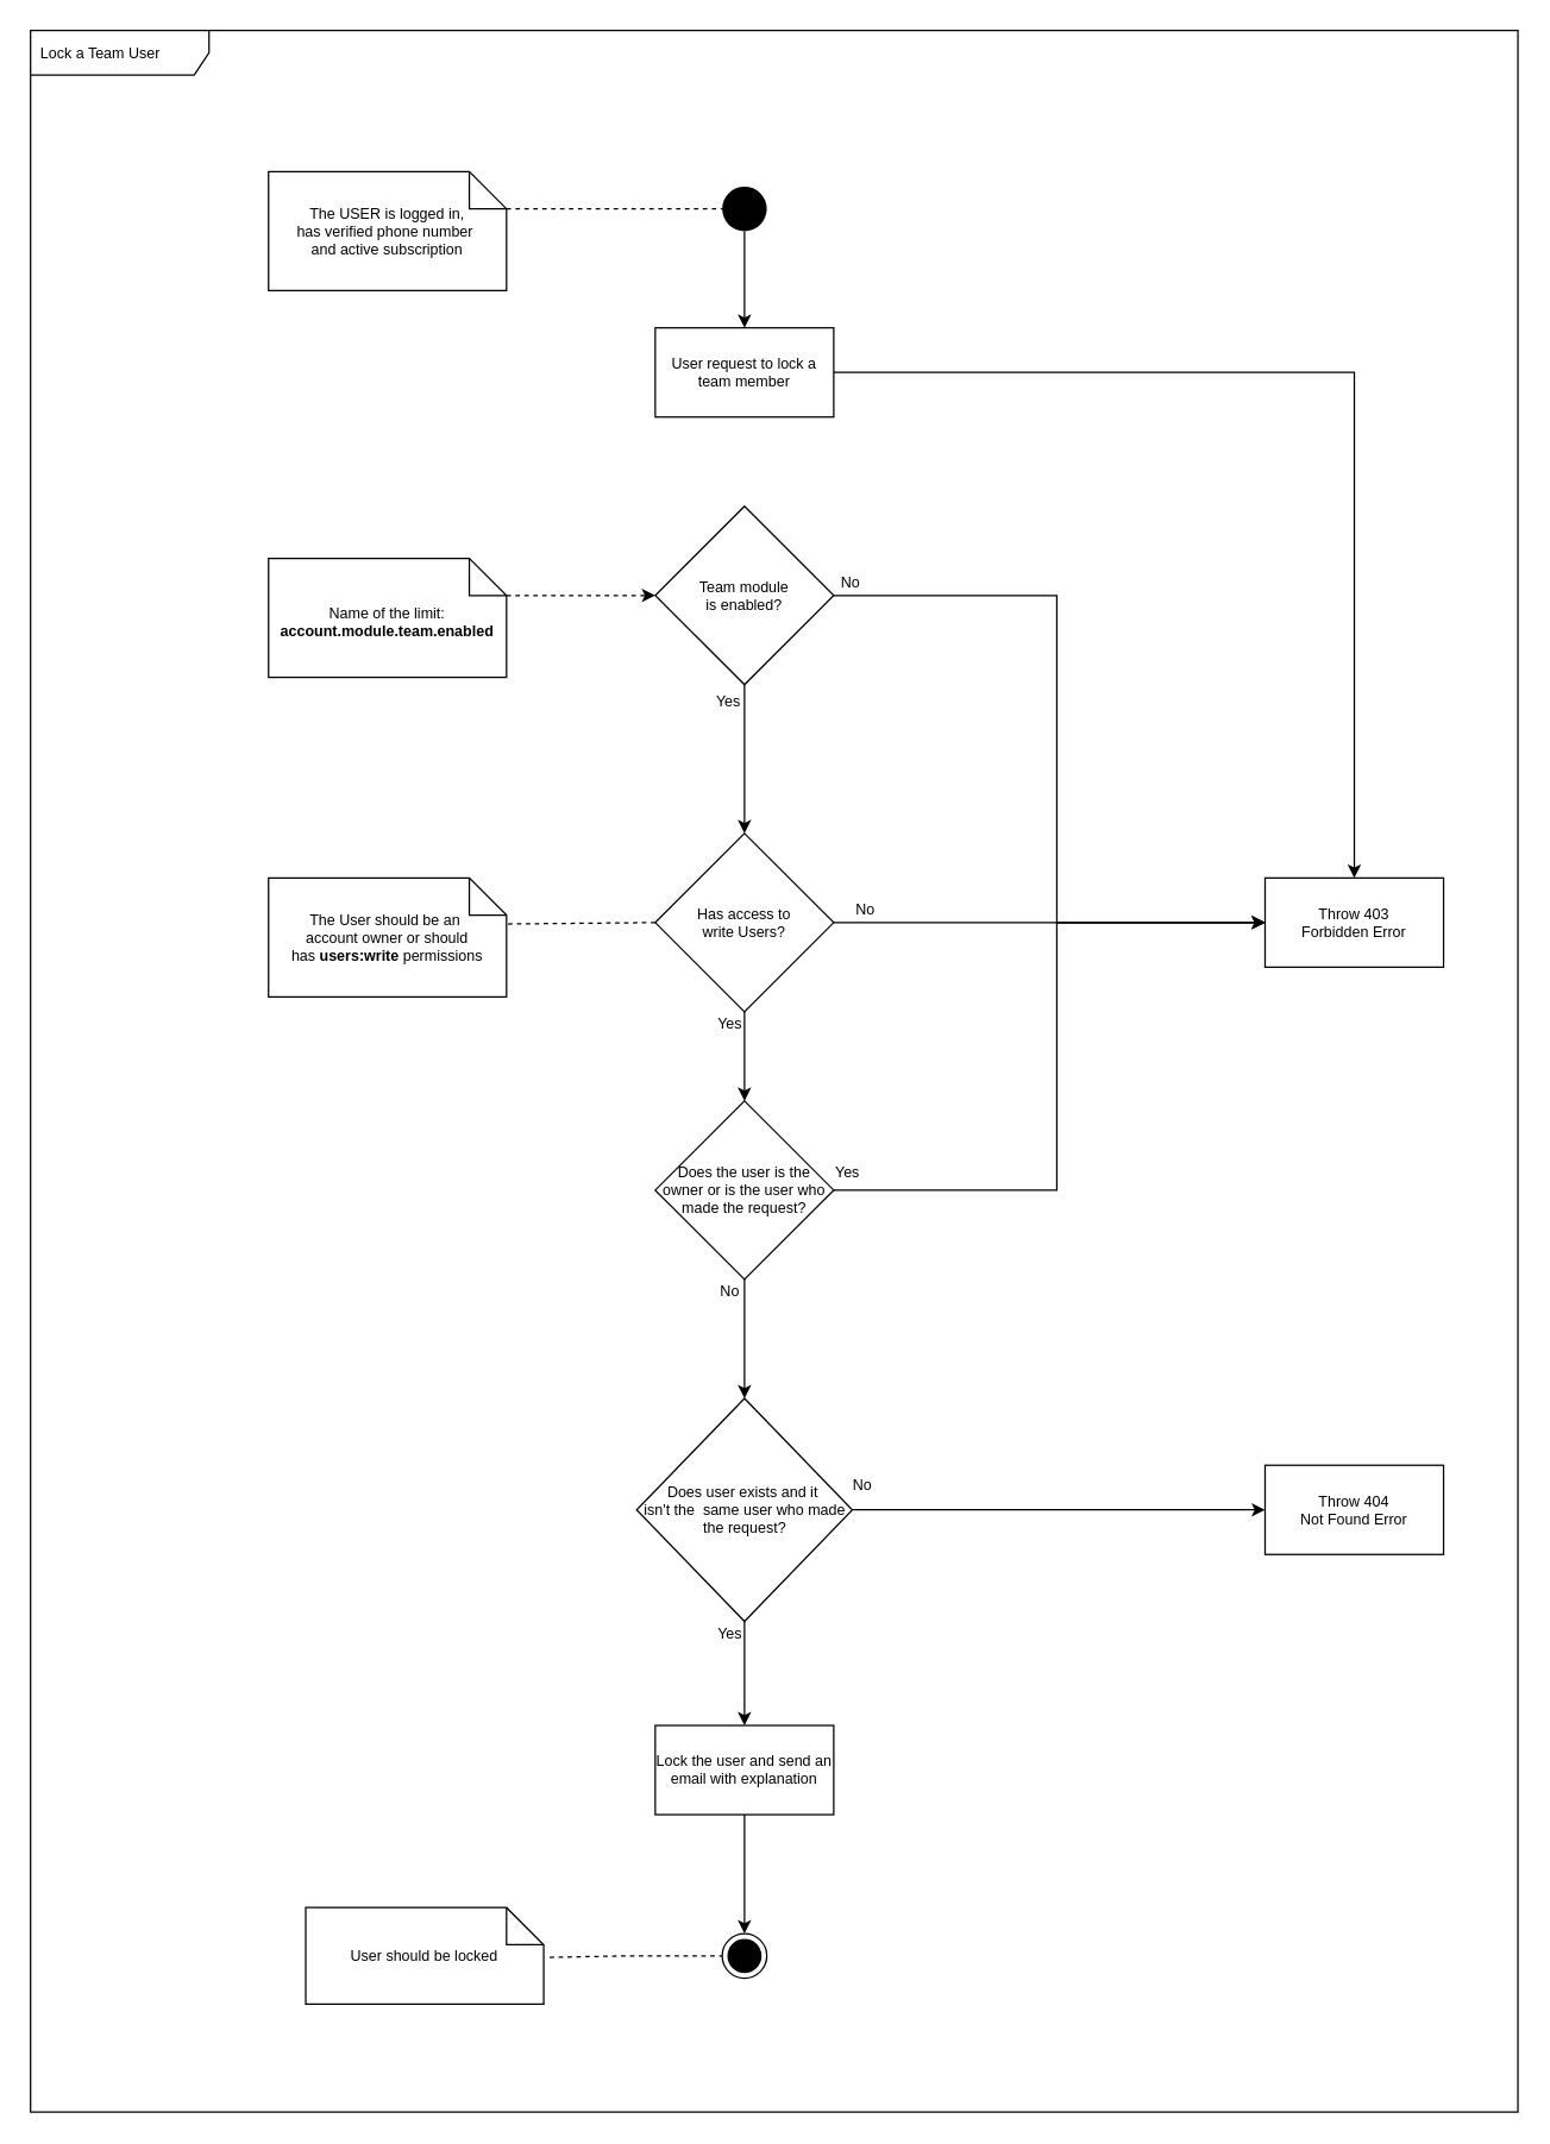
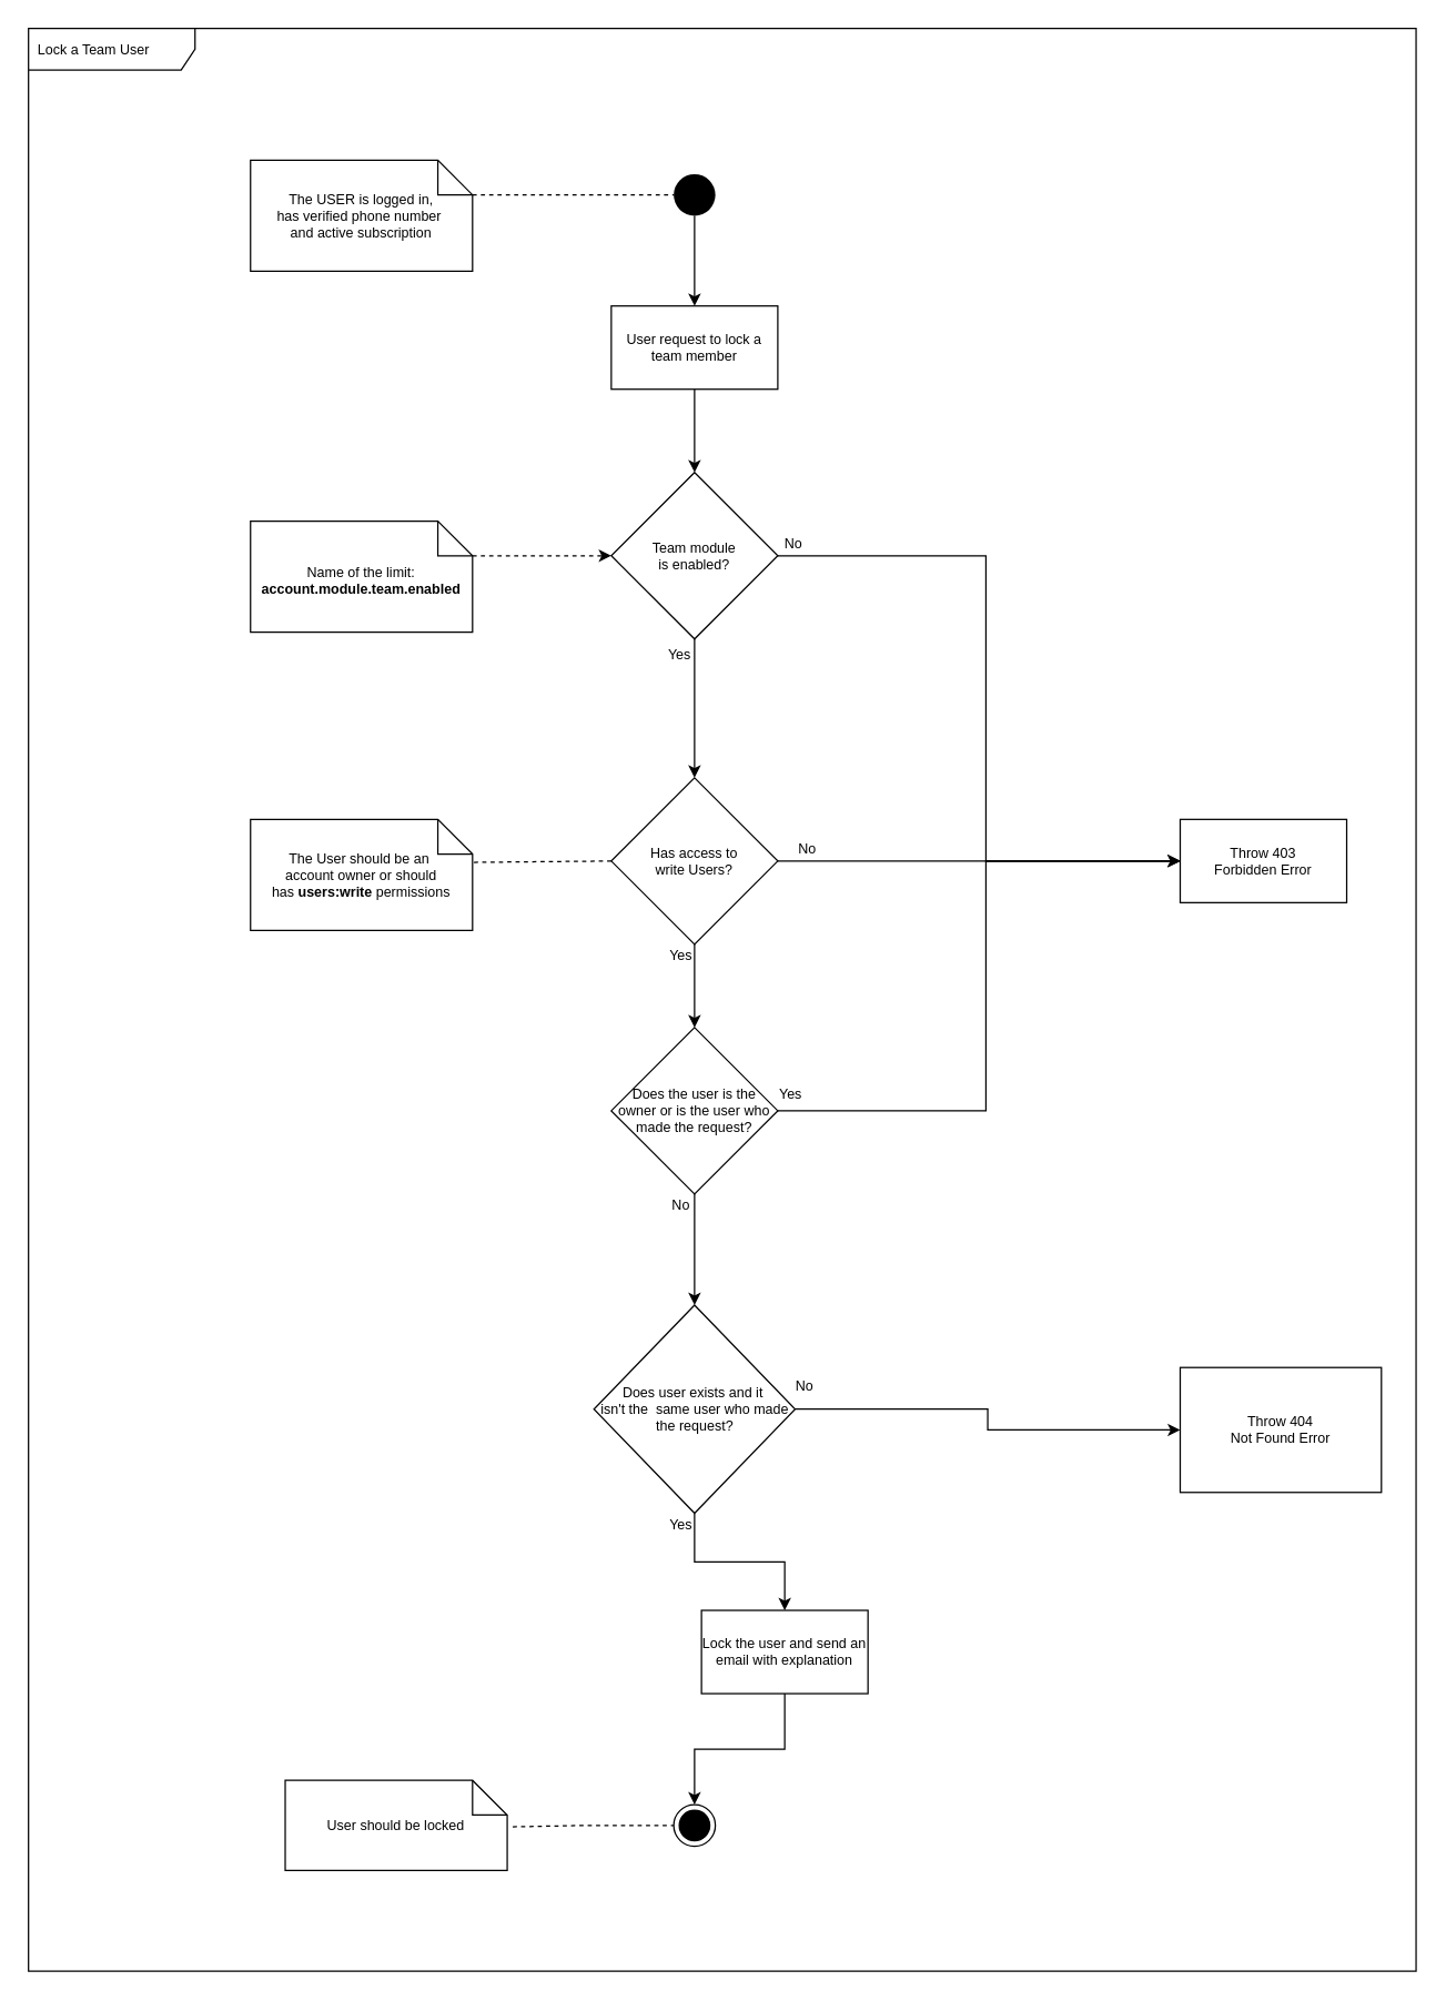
- <mxCell id="6" style="edgeStyle=orthogonalEdgeStyle;rounded=0;orthogonalLoop=1;jettySize=auto;html=1;fontSize=10;" parent="1" source="7" target="13" edge="1"><mxGeometry relative="1" as="geometry" /></mxCell>
+ <mxCell id="6" style="edgeStyle=orthogonalEdgeStyle;rounded=0;orthogonalLoop=1;jettySize=auto;html=1;entryX=0.5;entryY=0;entryDx=0;entryDy=0;fontSize=10;" parent="1" source="7" target="5" edge="1"><mxGeometry relative="1" as="geometry" /></mxCell>
- <mxCell id="28" value="&lt;font style=&quot;font-size: 10px&quot;&gt;Throw 404&lt;br style=&quot;font-size: 10px&quot;&gt;Not Found Error&lt;/font&gt;" style="rounded=0;whiteSpace=wrap;html=1;fontSize=10;" parent="1" vertex="1"><mxGeometry x="850" y="985" width="120" height="60" as="geometry" /></mxCell>
+ <mxCell id="28" value="&lt;font style=&quot;font-size: 10px&quot;&gt;Throw 404&lt;br style=&quot;font-size: 10px&quot;&gt;Not Found Error&lt;/font&gt;" style="rounded=0;whiteSpace=wrap;html=1;fontSize=10;" parent="1" vertex="1"><mxGeometry x="850" y="985" width="145" height="90" as="geometry" /></mxCell>
- <mxCell id="35" value="Lock the user and send an email with explanation" style="rounded=0;whiteSpace=wrap;html=1;fontSize=10;" parent="1" vertex="1"><mxGeometry x="440" y="1160" width="120" height="60" as="geometry" /></mxCell>
+ <mxCell id="35" value="Lock the user and send an email with explanation" style="rounded=0;whiteSpace=wrap;html=1;fontSize=10;" parent="1" vertex="1"><mxGeometry x="505" y="1160" width="120" height="60" as="geometry" /></mxCell>
